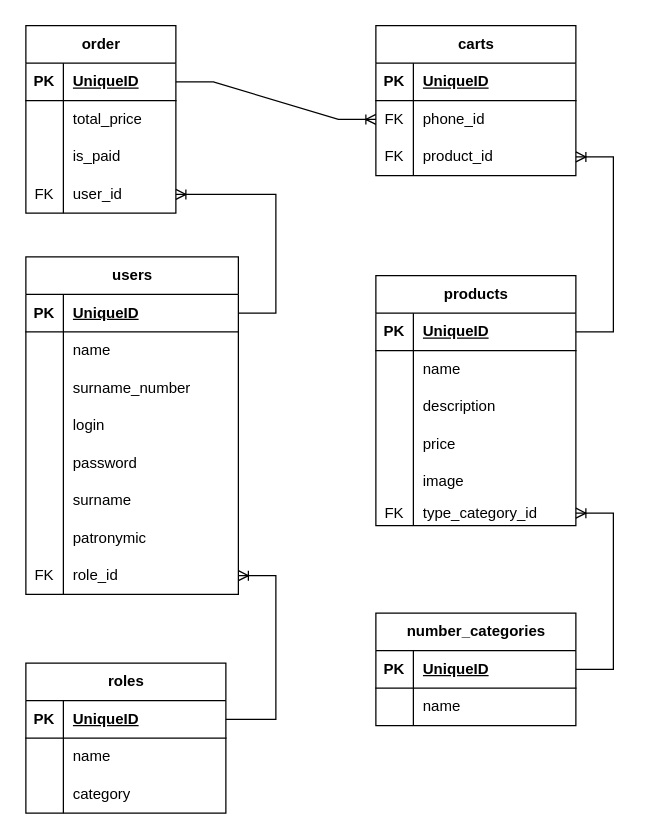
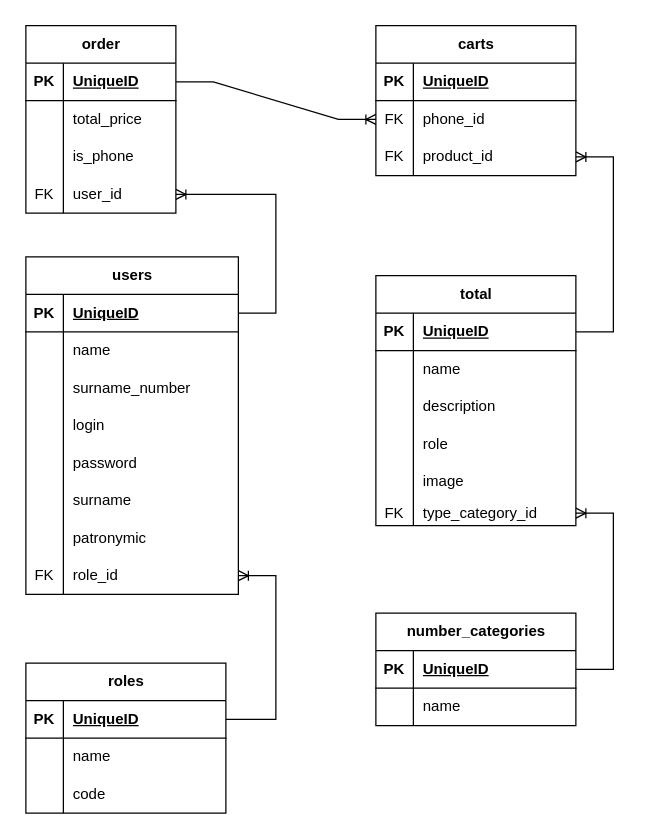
- <mxCell id="82" value="is_paid" style="shape=partialRectangle;connectable=0;fillColor=none;top=0;left=0;bottom=0;right=0;align=left;spacingLeft=6;overflow=hidden;whiteSpace=wrap;html=1;" vertex="1" parent="80"><mxGeometry x="30" width="90" height="30" as="geometry"><mxRectangle width="90" height="30" as="alternateBounds" /></mxGeometry></mxCell>
+ <mxCell id="82" value="is_phone" style="shape=partialRectangle;connectable=0;fillColor=none;top=0;left=0;bottom=0;right=0;align=left;spacingLeft=6;overflow=hidden;whiteSpace=wrap;html=1;" vertex="1" parent="80"><mxGeometry x="30" width="90" height="30" as="geometry"><mxRectangle width="90" height="30" as="alternateBounds" /></mxGeometry></mxCell>
- <mxCell id="37" value="products" style="shape=table;startSize=30;container=1;collapsible=1;childLayout=tableLayout;fixedRows=1;rowLines=0;fontStyle=1;align=center;resizeLast=1;html=1;" vertex="1" parent="1"><mxGeometry x="300" y="220" width="160" height="200" as="geometry" /></mxCell>
+ <mxCell id="37" value="total" style="shape=table;startSize=30;container=1;collapsible=1;childLayout=tableLayout;fixedRows=1;rowLines=0;fontStyle=1;align=center;resizeLast=1;html=1;" vertex="1" parent="1"><mxGeometry x="300" y="220" width="160" height="200" as="geometry" /></mxCell>
- <mxCell id="49" value="price" style="shape=partialRectangle;connectable=0;fillColor=none;top=0;left=0;bottom=0;right=0;align=left;spacingLeft=6;overflow=hidden;whiteSpace=wrap;html=1;" vertex="1" parent="47"><mxGeometry x="30" width="130" height="30" as="geometry"><mxRectangle width="130" height="30" as="alternateBounds" /></mxGeometry></mxCell>
+ <mxCell id="49" value="role" style="shape=partialRectangle;connectable=0;fillColor=none;top=0;left=0;bottom=0;right=0;align=left;spacingLeft=6;overflow=hidden;whiteSpace=wrap;html=1;" vertex="1" parent="47"><mxGeometry x="30" width="130" height="30" as="geometry"><mxRectangle width="130" height="30" as="alternateBounds" /></mxGeometry></mxCell>
- <mxCell id="36" value="category" style="shape=partialRectangle;connectable=0;fillColor=none;top=0;left=0;bottom=0;right=0;align=left;spacingLeft=6;overflow=hidden;whiteSpace=wrap;html=1;" vertex="1" parent="34"><mxGeometry x="30" width="130" height="30" as="geometry"><mxRectangle width="130" height="30" as="alternateBounds" /></mxGeometry></mxCell>
+ <mxCell id="36" value="code" style="shape=partialRectangle;connectable=0;fillColor=none;top=0;left=0;bottom=0;right=0;align=left;spacingLeft=6;overflow=hidden;whiteSpace=wrap;html=1;" vertex="1" parent="34"><mxGeometry x="30" width="130" height="30" as="geometry"><mxRectangle width="130" height="30" as="alternateBounds" /></mxGeometry></mxCell>
